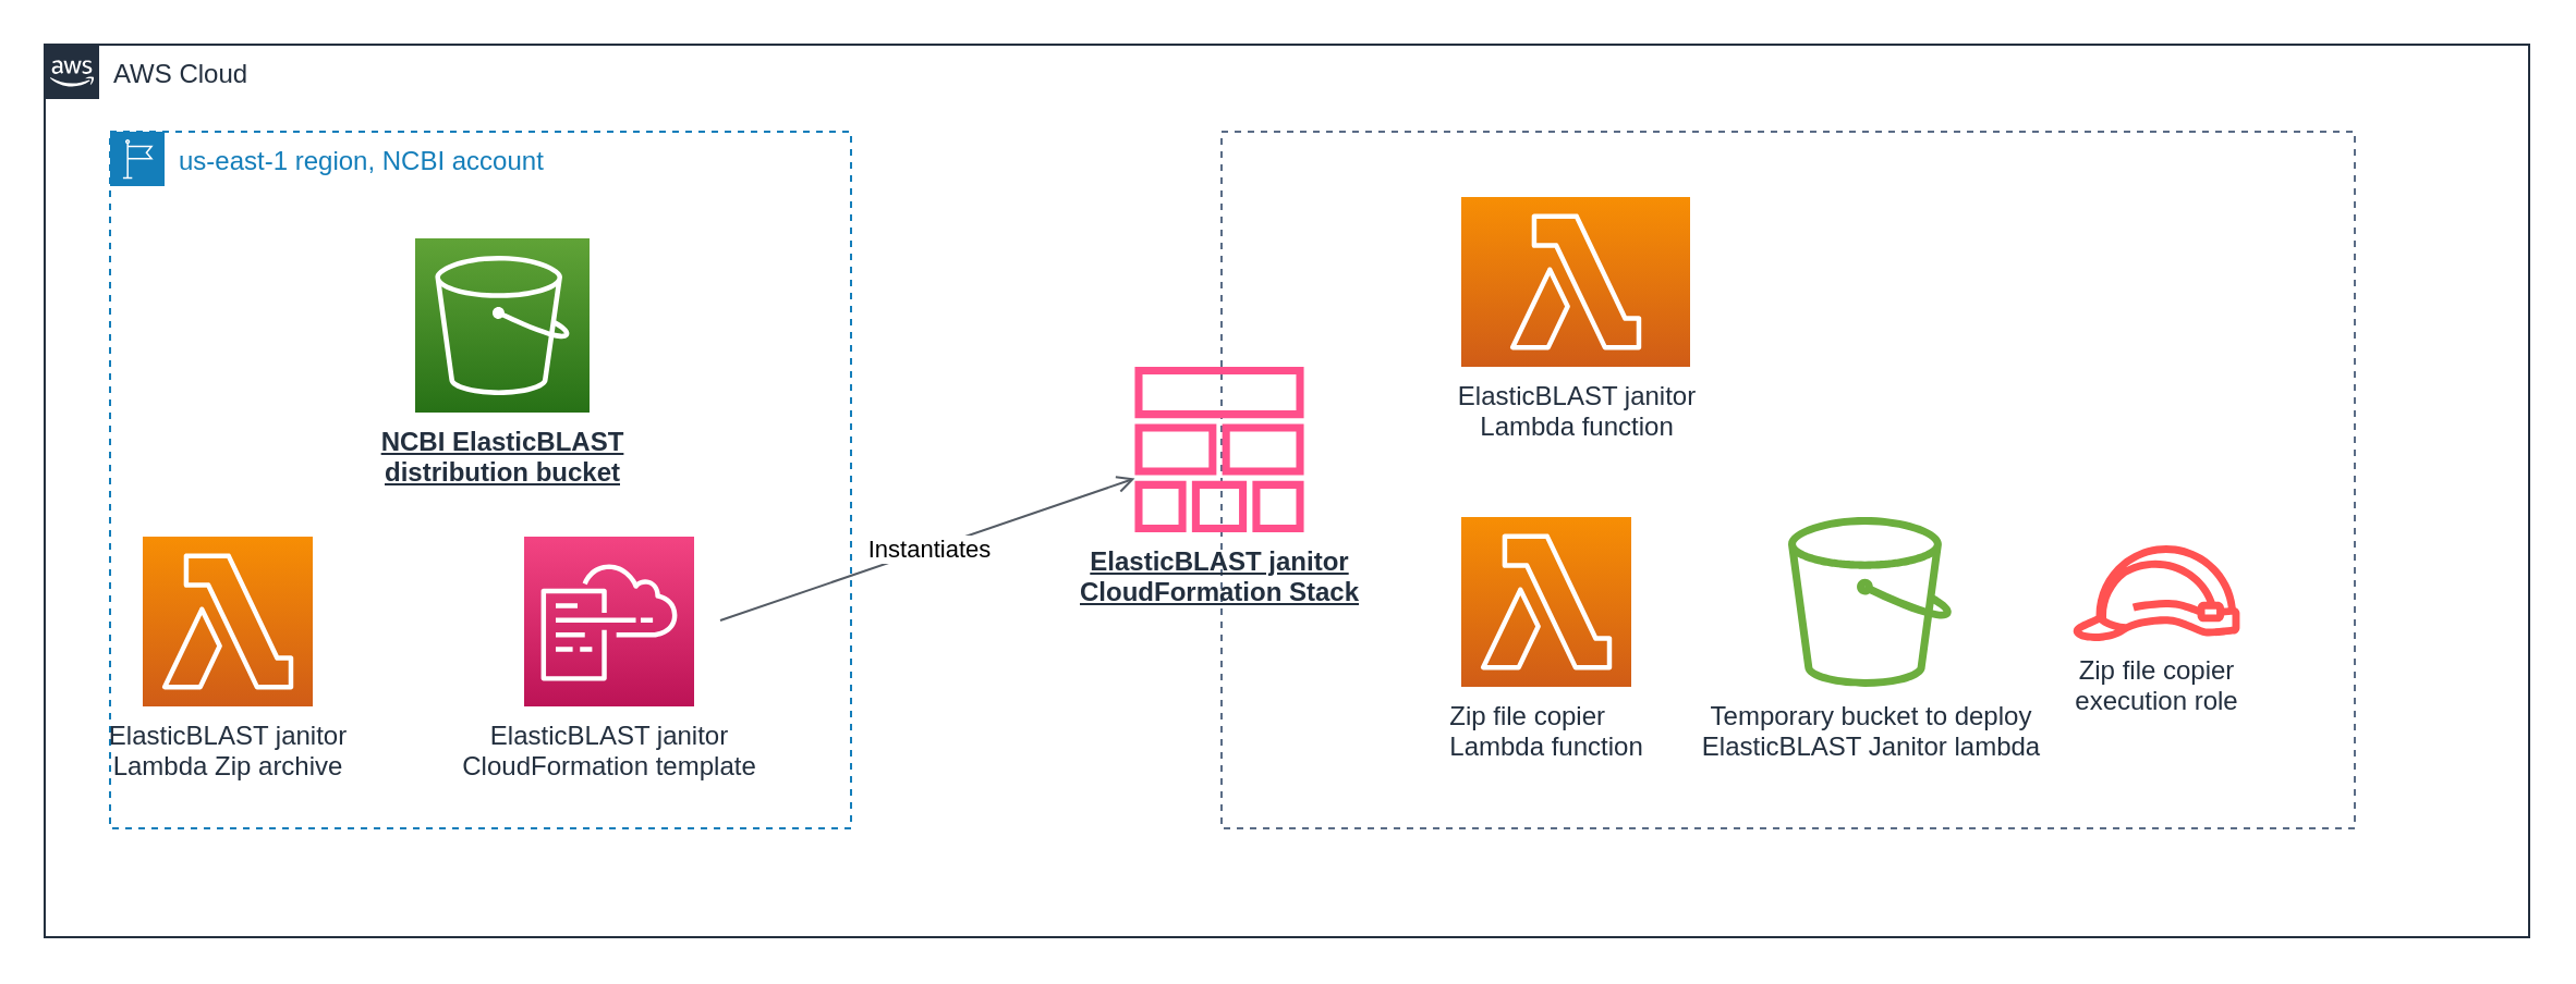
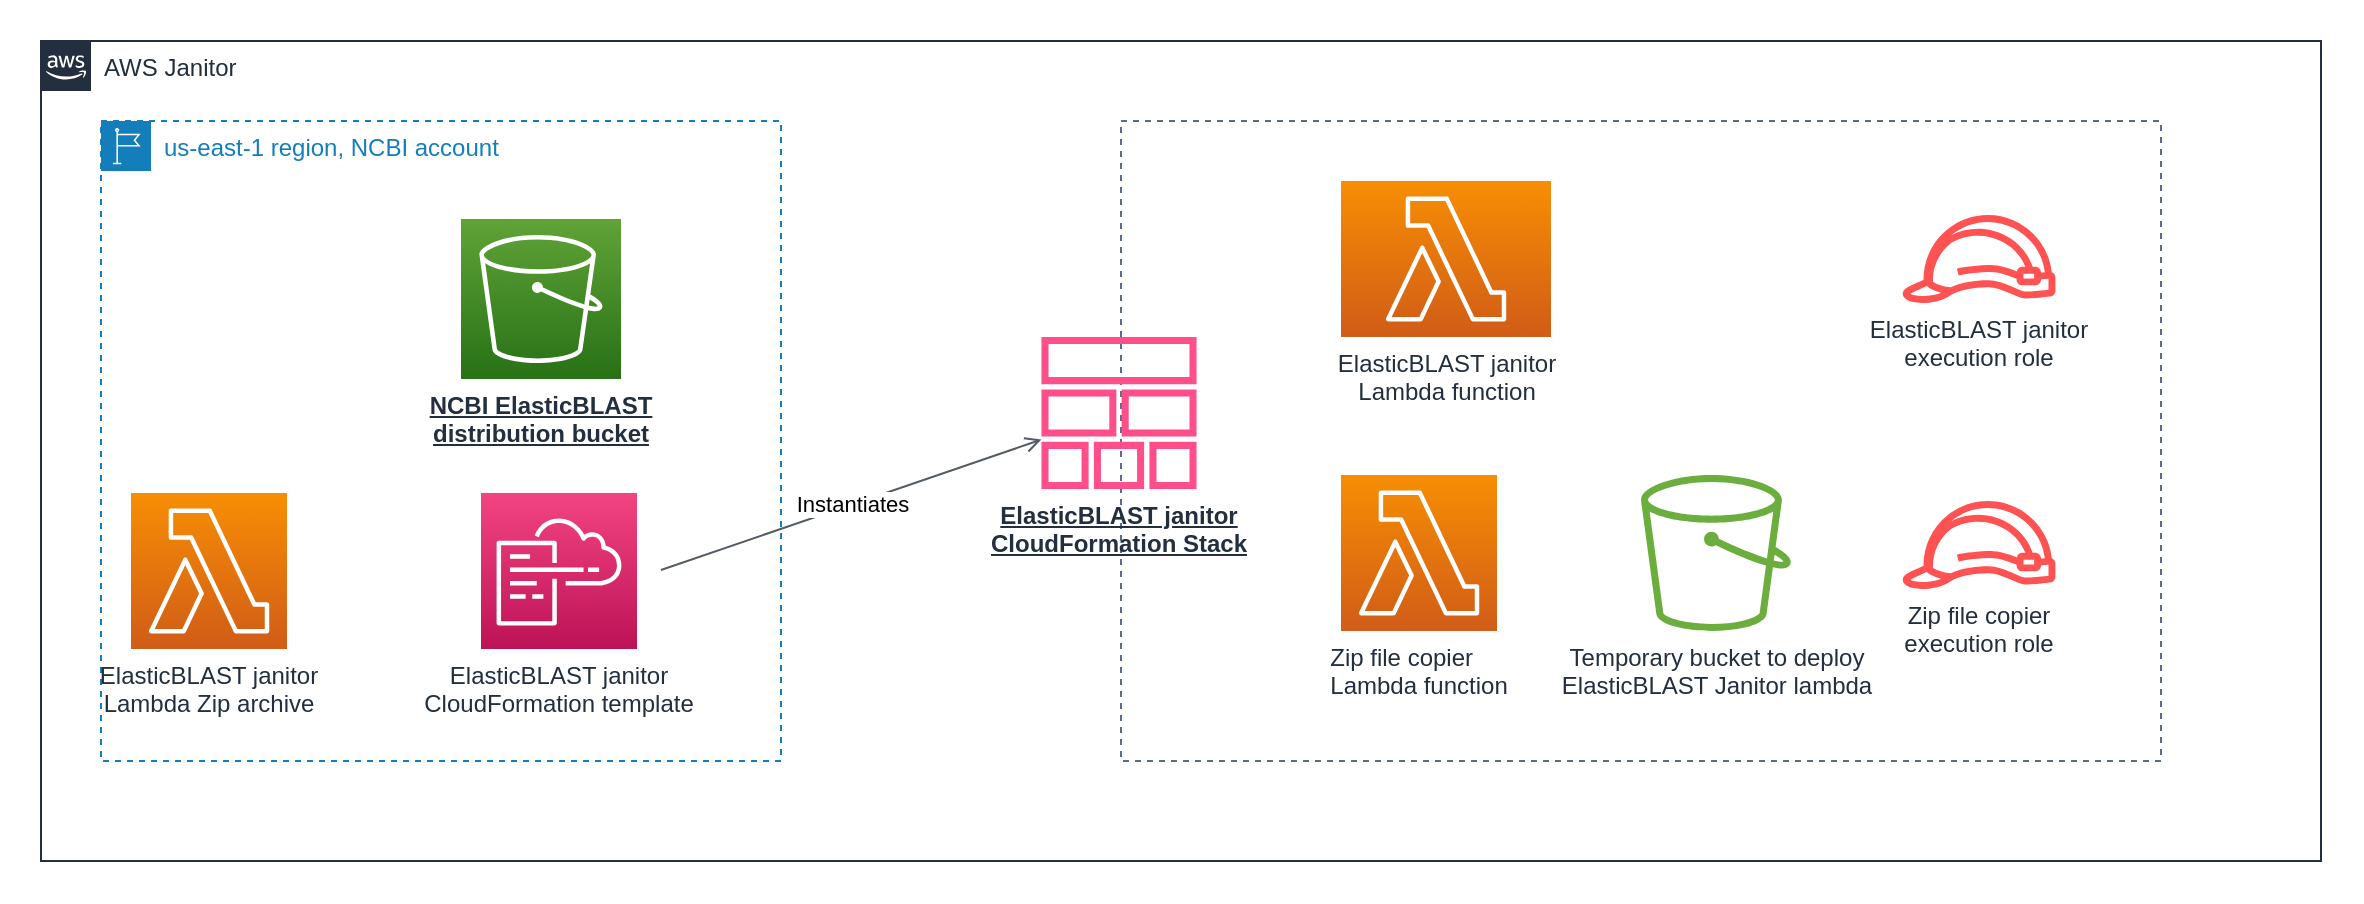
- <mxCell id="2" value="AWS Cloud" style="points=[[0,0],[0.25,0],[0.5,0],[0.75,0],[1,0],[1,0.25],[1,0.5],[1,0.75],[1,1],[0.75,1],[0.5,1],[0.25,1],[0,1],[0,0.75],[0,0.5],[0,0.25]];outlineConnect=0;gradientColor=none;html=1;whiteSpace=wrap;fontSize=12;fontStyle=0;shape=mxgraph.aws4.group;grIcon=mxgraph.aws4.group_aws_cloud_alt;strokeColor=#232F3E;fillColor=none;verticalAlign=top;align=left;spacingLeft=30;fontColor=#232F3E;dashed=0;" vertex="1" parent="1"><mxGeometry x="20" y="20" width="1140" height="410" as="geometry" /></mxCell>
+ <mxCell id="2" value="AWS Janitor" style="points=[[0,0],[0.25,0],[0.5,0],[0.75,0],[1,0],[1,0.25],[1,0.5],[1,0.75],[1,1],[0.75,1],[0.5,1],[0.25,1],[0,1],[0,0.75],[0,0.5],[0,0.25]];outlineConnect=0;gradientColor=none;html=1;whiteSpace=wrap;fontSize=12;fontStyle=0;shape=mxgraph.aws4.group;grIcon=mxgraph.aws4.group_aws_cloud_alt;strokeColor=#232F3E;fillColor=none;verticalAlign=top;align=left;spacingLeft=30;fontColor=#232F3E;dashed=0;" vertex="1" parent="1"><mxGeometry x="20" y="20" width="1140" height="410" as="geometry" /></mxCell>
+ <mxCell id="12" value="ElasticBLAST janitor&lt;br&gt;execution role" style="sketch=0;outlineConnect=0;fontColor=#232F3E;gradientColor=none;fillColor=#FF5252;strokeColor=none;dashed=0;verticalLabelPosition=bottom;verticalAlign=top;align=center;html=1;fontSize=12;fontStyle=0;aspect=fixed;pointerEvents=1;shape=mxgraph.aws4.role;" vertex="1" parent="1"><mxGeometry x="950" y="107" width="78" height="44" as="geometry" /></mxCell>
- <mxCell id="5" value="&lt;div&gt;&lt;u&gt;&lt;b&gt;NCBI ElasticBLAST&lt;br&gt;distribution bucket&lt;br&gt;&lt;/b&gt;&lt;/u&gt;&lt;/div&gt;" style="sketch=0;points=[[0,0,0],[0.25,0,0],[0.5,0,0],[0.75,0,0],[1,0,0],[0,1,0],[0.25,1,0],[0.5,1,0],[0.75,1,0],[1,1,0],[0,0.25,0],[0,0.5,0],[0,0.75,0],[1,0.25,0],[1,0.5,0],[1,0.75,0]];outlineConnect=0;fontColor=#232F3E;gradientColor=#60A337;gradientDirection=north;fillColor=#277116;strokeColor=#ffffff;dashed=0;verticalLabelPosition=bottom;verticalAlign=top;align=center;html=1;fontSize=12;fontStyle=0;aspect=fixed;shape=mxgraph.aws4.resourceIcon;resIcon=mxgraph.aws4.s3;" vertex="1" parent="1"><mxGeometry x="190" y="109" width="80" height="80" as="geometry" /></mxCell>
+ <mxCell id="5" value="&lt;div&gt;&lt;u&gt;&lt;b&gt;NCBI ElasticBLAST&lt;br&gt;distribution bucket&lt;br&gt;&lt;/b&gt;&lt;/u&gt;&lt;/div&gt;" style="sketch=0;points=[[0,0,0],[0.25,0,0],[0.5,0,0],[0.75,0,0],[1,0,0],[0,1,0],[0.25,1,0],[0.5,1,0],[0.75,1,0],[1,1,0],[0,0.25,0],[0,0.5,0],[0,0.75,0],[1,0.25,0],[1,0.5,0],[1,0.75,0]];outlineConnect=0;fontColor=#232F3E;gradientColor=#60A337;gradientDirection=north;fillColor=#277116;strokeColor=#ffffff;dashed=0;verticalLabelPosition=bottom;verticalAlign=top;align=center;html=1;fontSize=12;fontStyle=0;aspect=fixed;shape=mxgraph.aws4.resourceIcon;resIcon=mxgraph.aws4.s3;" vertex="1" parent="1"><mxGeometry x="230" y="109" width="80" height="80" as="geometry" /></mxCell>
